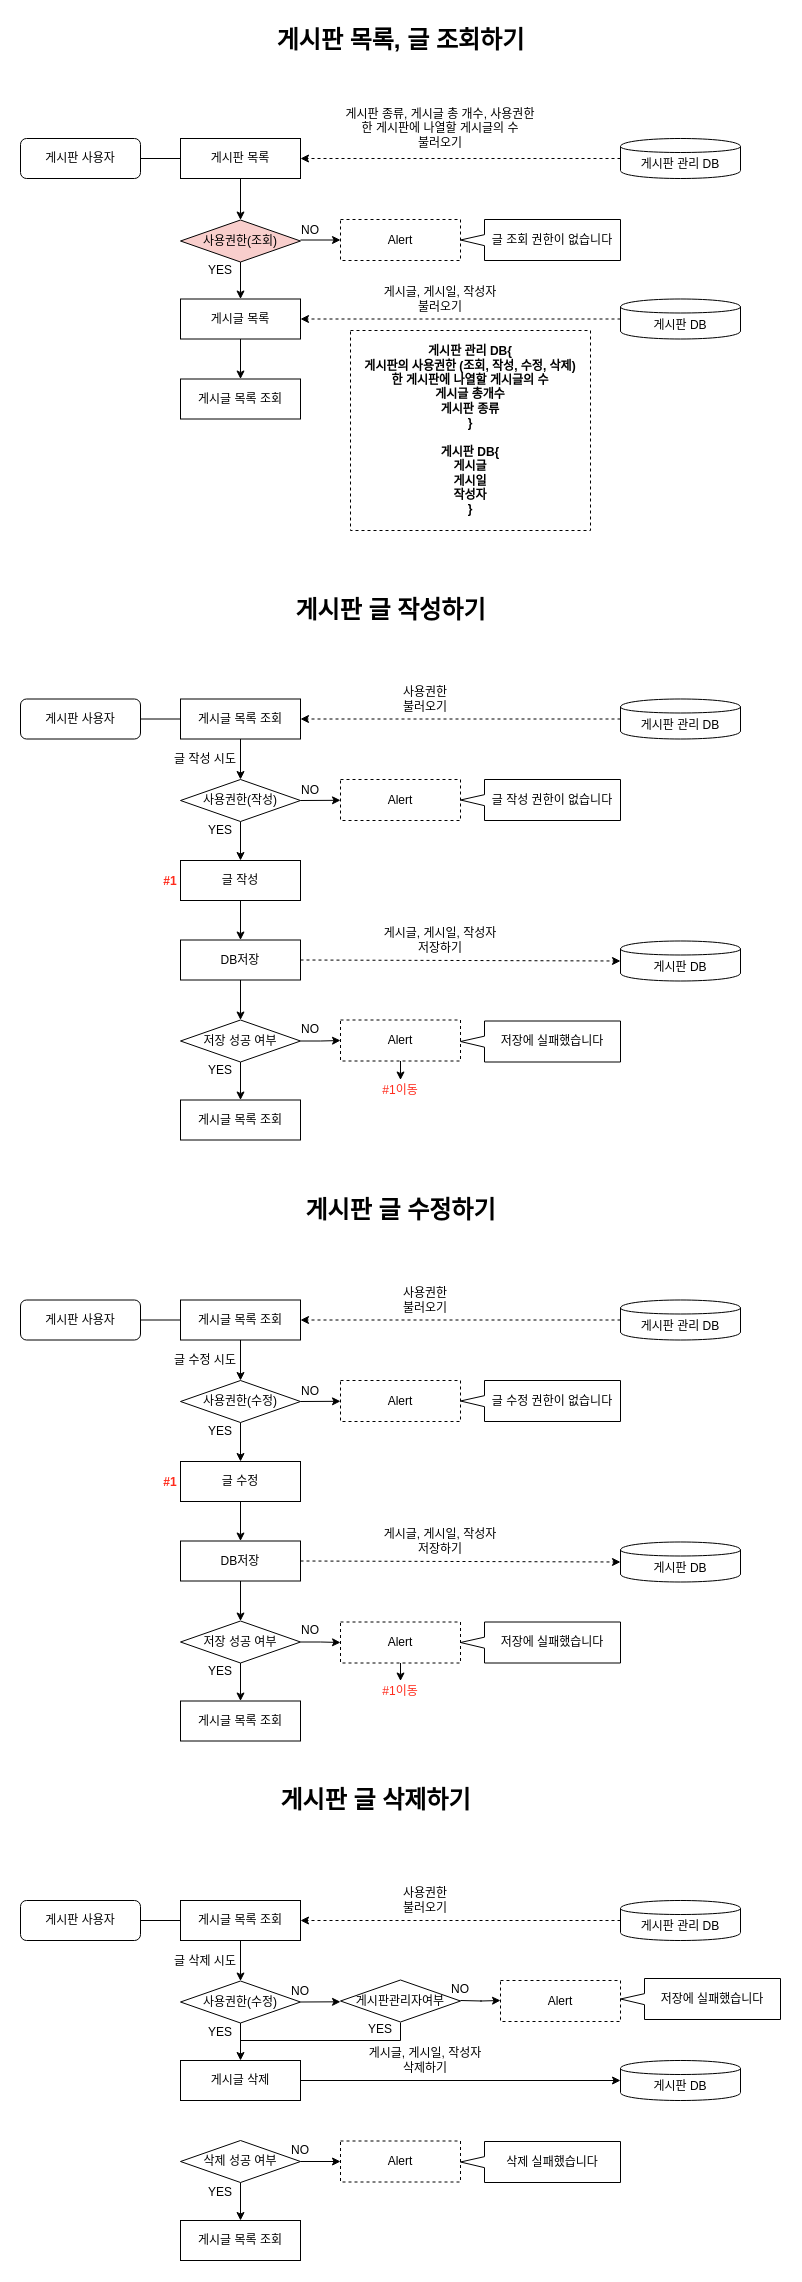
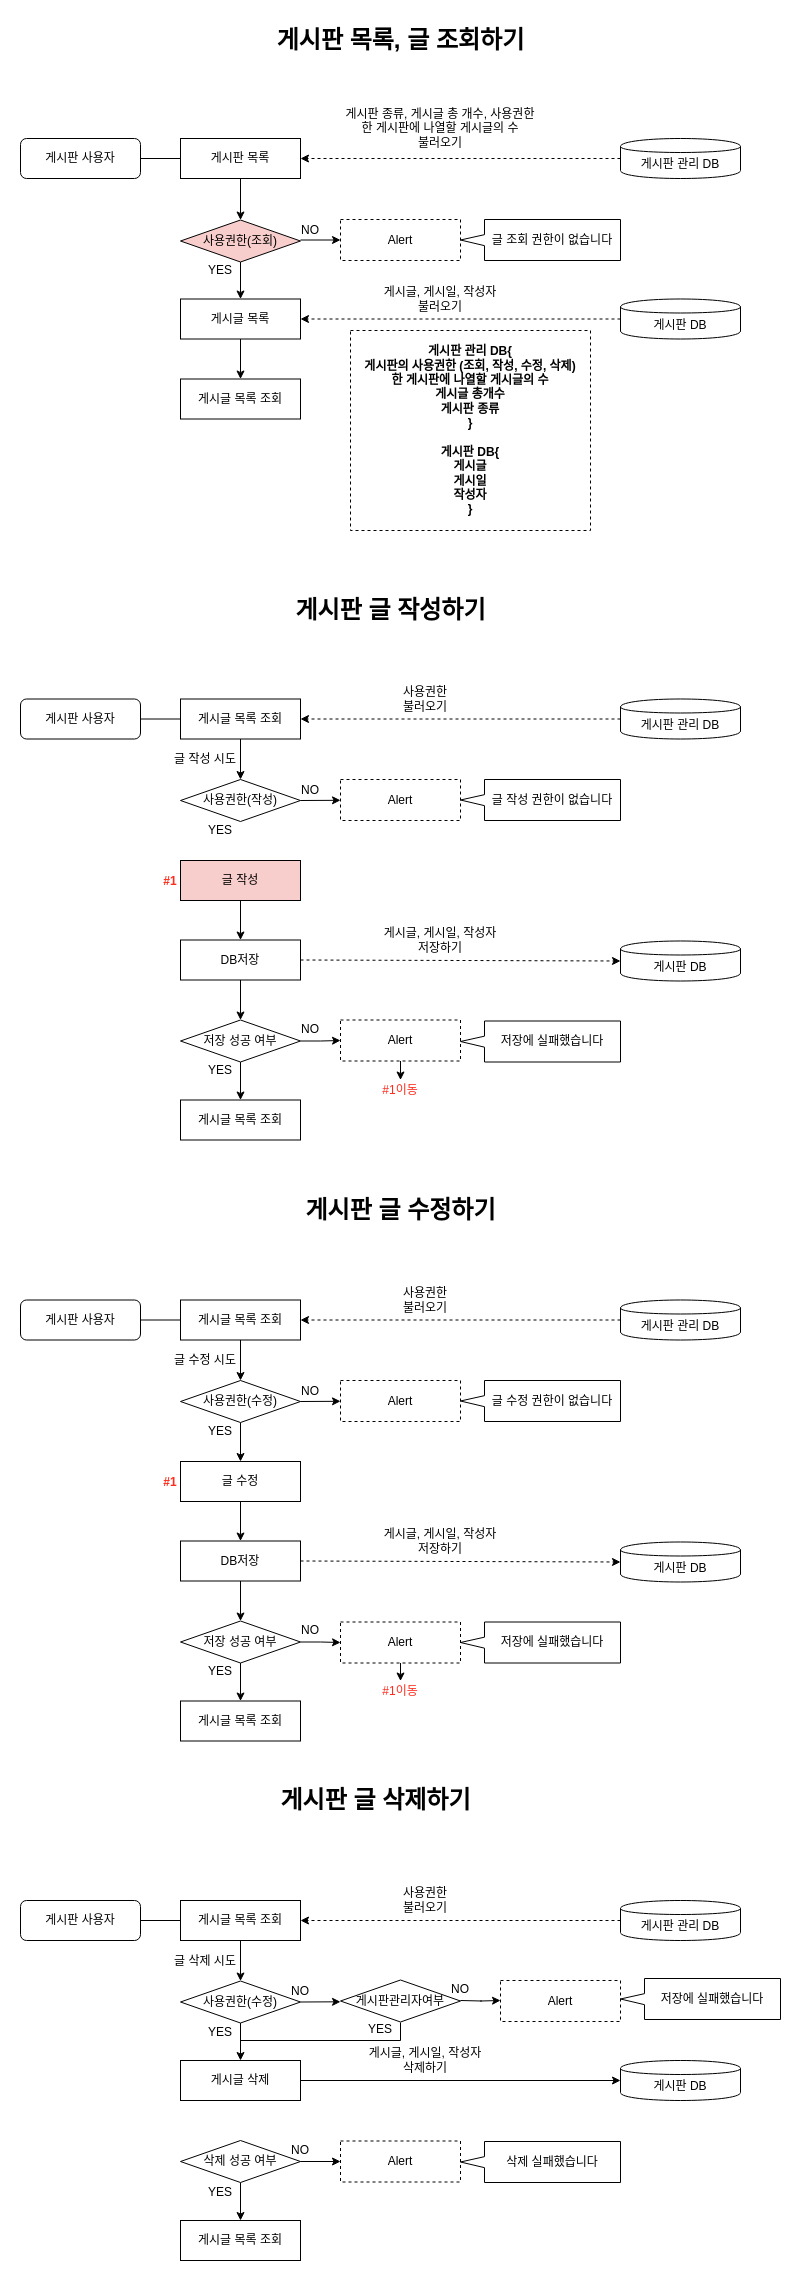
- <mxCell id="10" style="edgeStyle=none;rounded=0;orthogonalLoop=1;jettySize=auto;html=1;exitX=0.5;exitY=1;exitDx=0;exitDy=0;entryX=0.5;entryY=0;entryDx=0;entryDy=0;startArrow=none;startFill=0;endArrow=classic;endFill=1;strokeColor=#000000;strokeWidth=1;fontFamily=Helvetica;" parent="1" source="11" target="16" edge="1"><mxGeometry relative="1" as="geometry" /></mxCell>
- <mxCell id="16" value="글 작성" style="rounded=0;whiteSpace=wrap;html=1;" parent="1" vertex="1"><mxGeometry x="180" y="860" width="120" height="40" as="geometry" /></mxCell>
+ <mxCell id="16" value="글 작성" style="rounded=0;whiteSpace=wrap;html=1;fillColor=#f8cecc;" parent="1" vertex="1"><mxGeometry x="180" y="860" width="120" height="40" as="geometry" /></mxCell>
